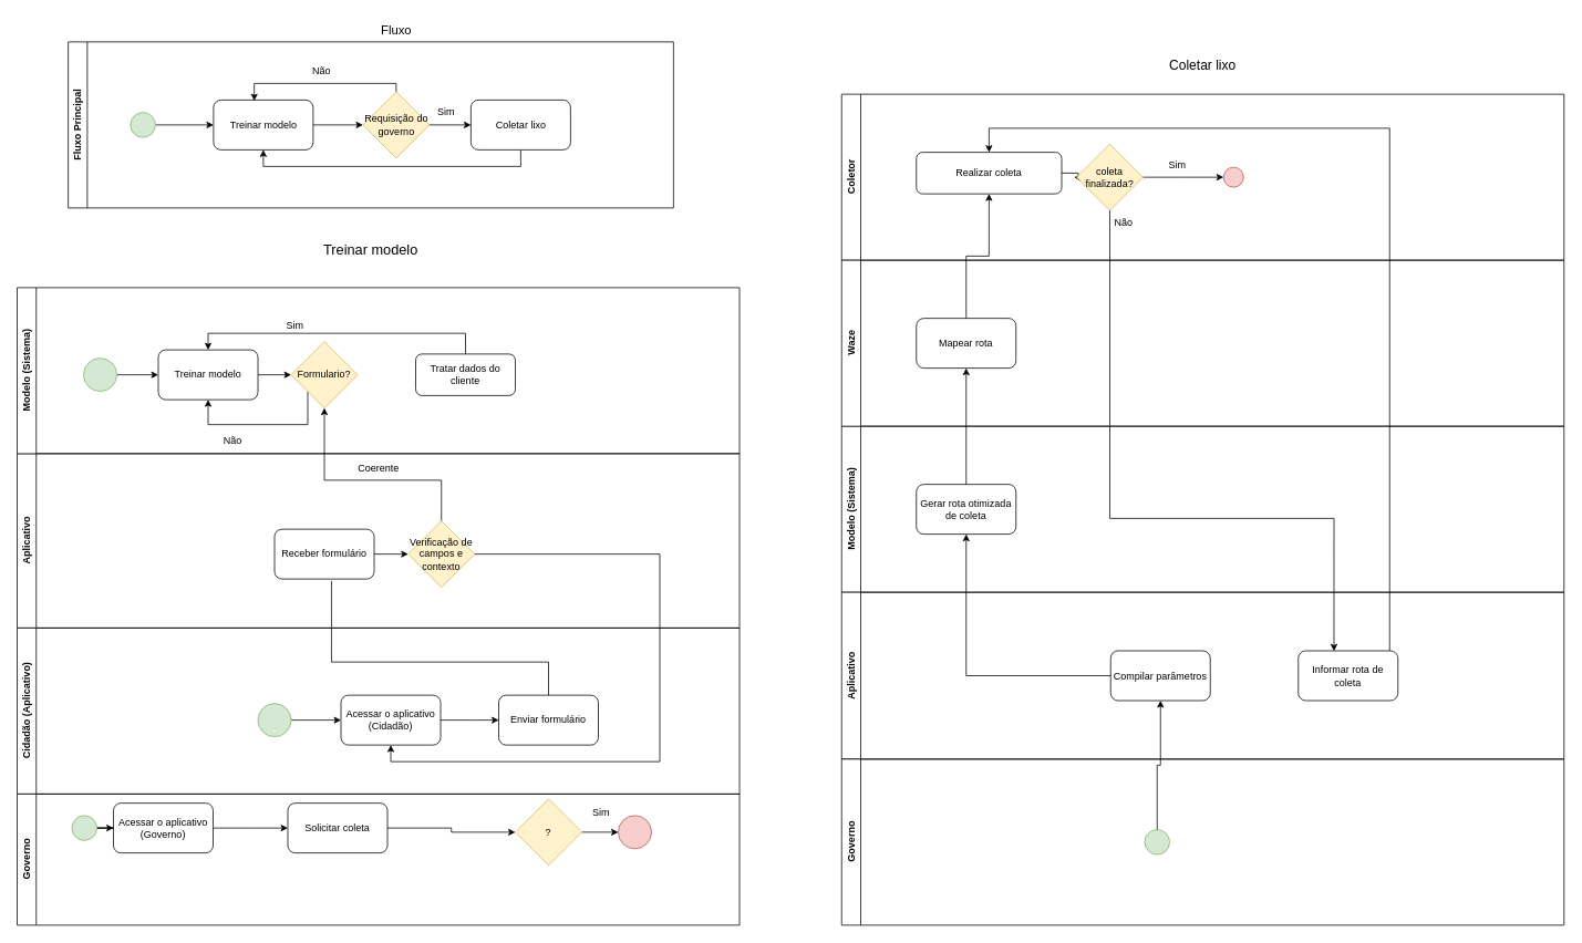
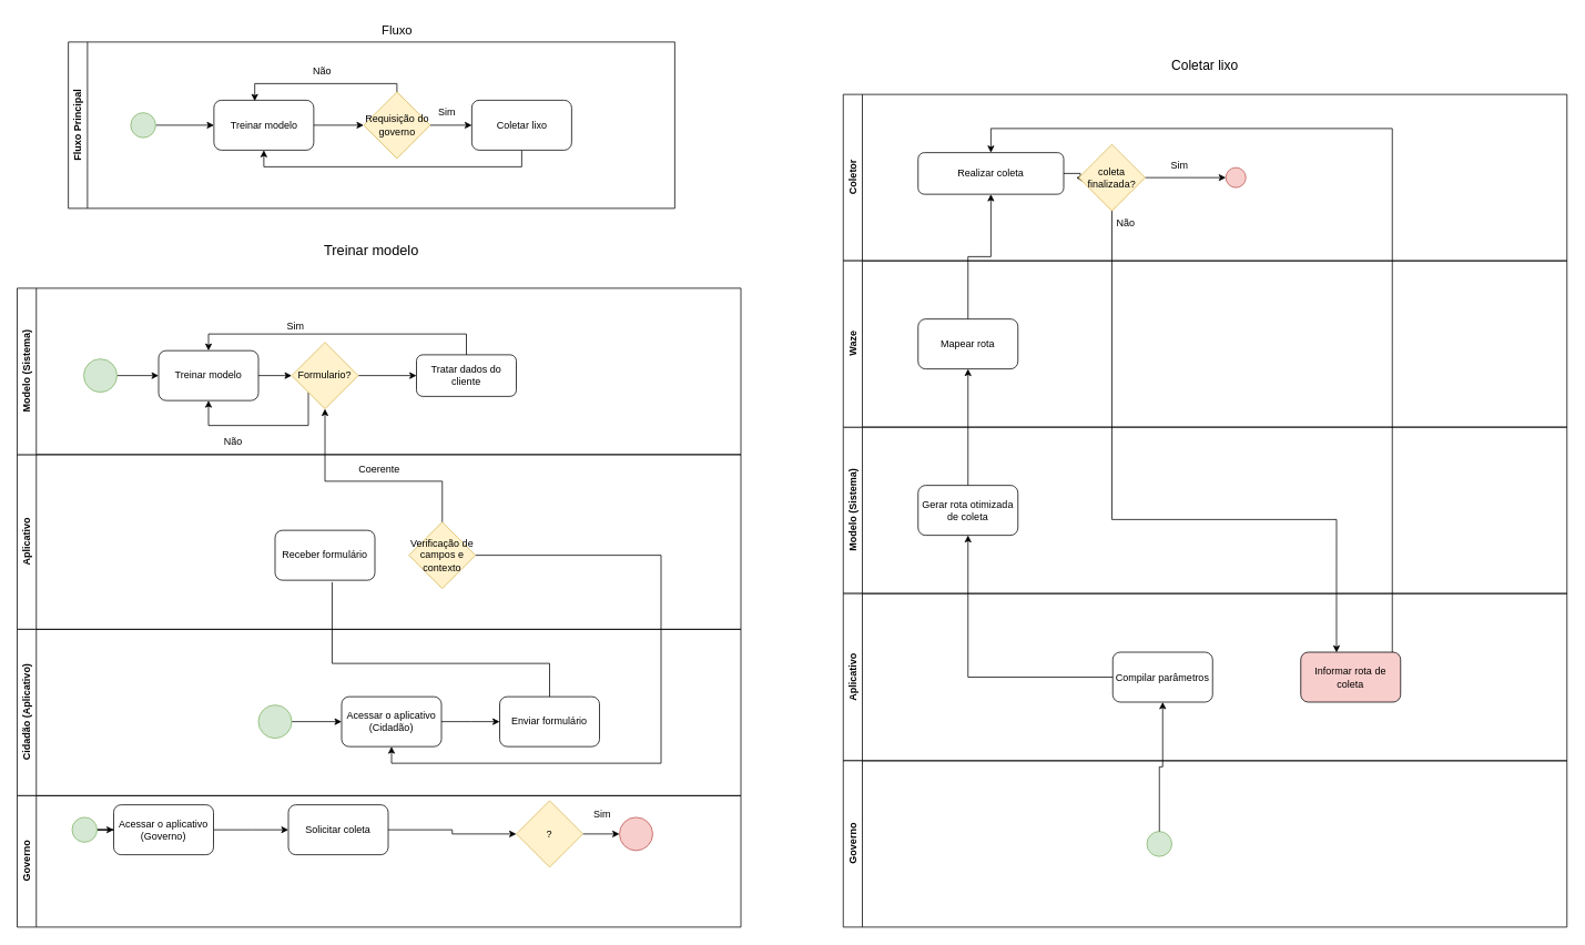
+ <mxCell id="29" style="edgeStyle=orthogonalEdgeStyle;rounded=0;orthogonalLoop=1;jettySize=auto;html=1;entryX=0;entryY=0.5;entryDx=0;entryDy=0;" parent="24" source="31" target="33" edge="1"><mxGeometry relative="1" as="geometry" /></mxCell>
- <mxCell id="13" style="edgeStyle=orthogonalEdgeStyle;rounded=0;orthogonalLoop=1;jettySize=auto;html=1;entryX=0;entryY=0.5;entryDx=0;entryDy=0;" parent="12" source="14" target="15" edge="1"><mxGeometry relative="1" as="geometry" /></mxCell>
- <mxCell id="51" value="Informar rota de coleta" style="rounded=1;whiteSpace=wrap;html=1;" parent="49" vertex="1"><mxGeometry x="550" y="70.5" width="120" height="60" as="geometry" /></mxCell>
+ <mxCell id="51" value="Informar rota de coleta" style="rounded=1;whiteSpace=wrap;html=1;fillColor=#f8cecc;" parent="49" vertex="1"><mxGeometry x="550" y="70.5" width="120" height="60" as="geometry" /></mxCell>
